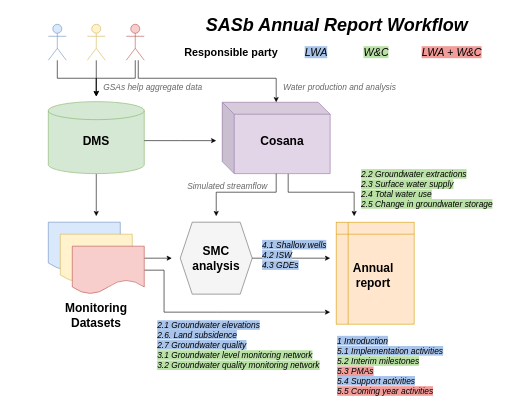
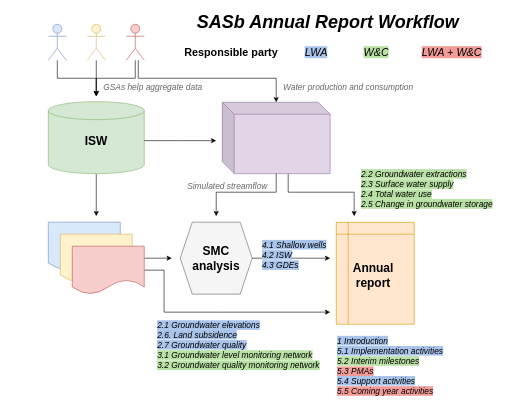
- <mxCell id="32" value="&lt;font size=&quot;1&quot;&gt;&lt;span style=&quot;font-size: 30px&quot;&gt;SASb Annual Report Workflow&lt;/span&gt;&lt;/font&gt;" style="text;html=1;strokeColor=none;fillColor=none;align=center;verticalAlign=middle;whiteSpace=wrap;rounded=0;fontStyle=3" parent="1" vertex="1"><mxGeometry x="305" y="25" width="512.5" height="30" as="geometry" /></mxCell>
+ <mxCell id="32" value="&lt;font size=&quot;1&quot;&gt;&lt;span style=&quot;font-size: 30px&quot;&gt;SASb Annual Report Workflow&lt;/span&gt;&lt;/font&gt;" style="text;html=1;strokeColor=none;fillColor=none;align=center;verticalAlign=middle;whiteSpace=wrap;rounded=0;fontStyle=3" parent="1" vertex="1"><mxGeometry x="290" y="20" width="512.5" height="30" as="geometry" /></mxCell>
- <mxCell id="36" value="&lt;i&gt;&lt;span style=&quot;background-color: rgb(255 , 255 , 255)&quot;&gt;&lt;font color=&quot;#666666&quot;&gt;Water production and analysis&lt;/font&gt;&lt;/span&gt;&lt;br&gt;&lt;/i&gt;" style="text;html=1;strokeColor=none;fillColor=none;align=left;verticalAlign=middle;whiteSpace=wrap;rounded=0;fontSize=14;" vertex="1" parent="1"><mxGeometry x="470" y="130" width="230" height="30" as="geometry" /></mxCell>
+ <mxCell id="36" value="&lt;i&gt;&lt;span style=&quot;background-color: rgb(255 , 255 , 255)&quot;&gt;&lt;font color=&quot;#666666&quot;&gt;Water production and consumption&lt;/font&gt;&lt;/span&gt;&lt;br&gt;&lt;/i&gt;" style="text;html=1;strokeColor=none;fillColor=none;align=left;verticalAlign=middle;whiteSpace=wrap;rounded=0;fontSize=14;" vertex="1" parent="1"><mxGeometry x="470" y="130" width="230" height="30" as="geometry" /></mxCell>
- <mxCell id="11" value="&lt;font size=&quot;1&quot;&gt;&lt;b style=&quot;font-size: 20px&quot;&gt;DMS&lt;/b&gt;&lt;/font&gt;" style="text;html=1;strokeColor=none;fillColor=none;align=center;verticalAlign=middle;whiteSpace=wrap;rounded=0;" parent="1" vertex="1"><mxGeometry x="80" y="219" width="160" height="30" as="geometry" /></mxCell>
+ <mxCell id="11" value="&lt;font size=&quot;1&quot;&gt;&lt;b style=&quot;font-size: 20px&quot;&gt;ISW&lt;/b&gt;&lt;/font&gt;" style="text;html=1;strokeColor=none;fillColor=none;align=center;verticalAlign=middle;whiteSpace=wrap;rounded=0;" parent="1" vertex="1"><mxGeometry x="80" y="219" width="160" height="30" as="geometry" /></mxCell>
- <mxCell id="20" value="&lt;font size=&quot;1&quot;&gt;&lt;b style=&quot;font-size: 20px&quot;&gt;Cosana&lt;/b&gt;&lt;/font&gt;" style="text;html=1;strokeColor=none;fillColor=none;align=center;verticalAlign=middle;whiteSpace=wrap;rounded=0;" parent="1" vertex="1"><mxGeometry x="390" y="219" width="160" height="30" as="geometry" /></mxCell>
- <mxCell id="17" value="&lt;span style=&quot;font-size: 20px&quot;&gt;&lt;b&gt;Monitoring Datasets&lt;/b&gt;&lt;/span&gt;" style="text;html=1;strokeColor=none;fillColor=none;align=center;verticalAlign=middle;whiteSpace=wrap;rounded=0;" parent="1" vertex="1"><mxGeometry x="80" y="510" width="160" height="30" as="geometry" /></mxCell>
